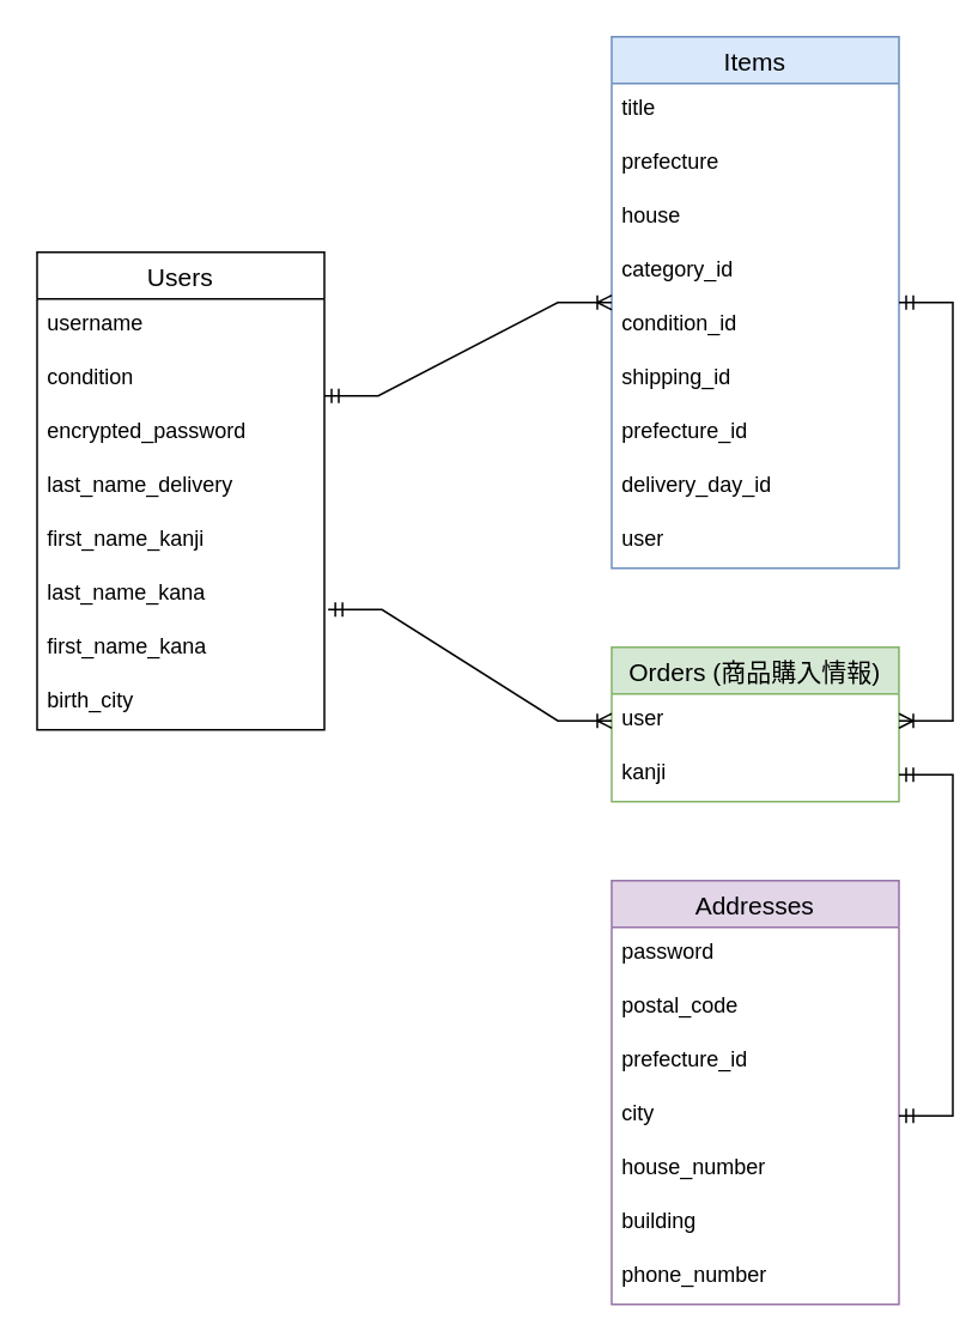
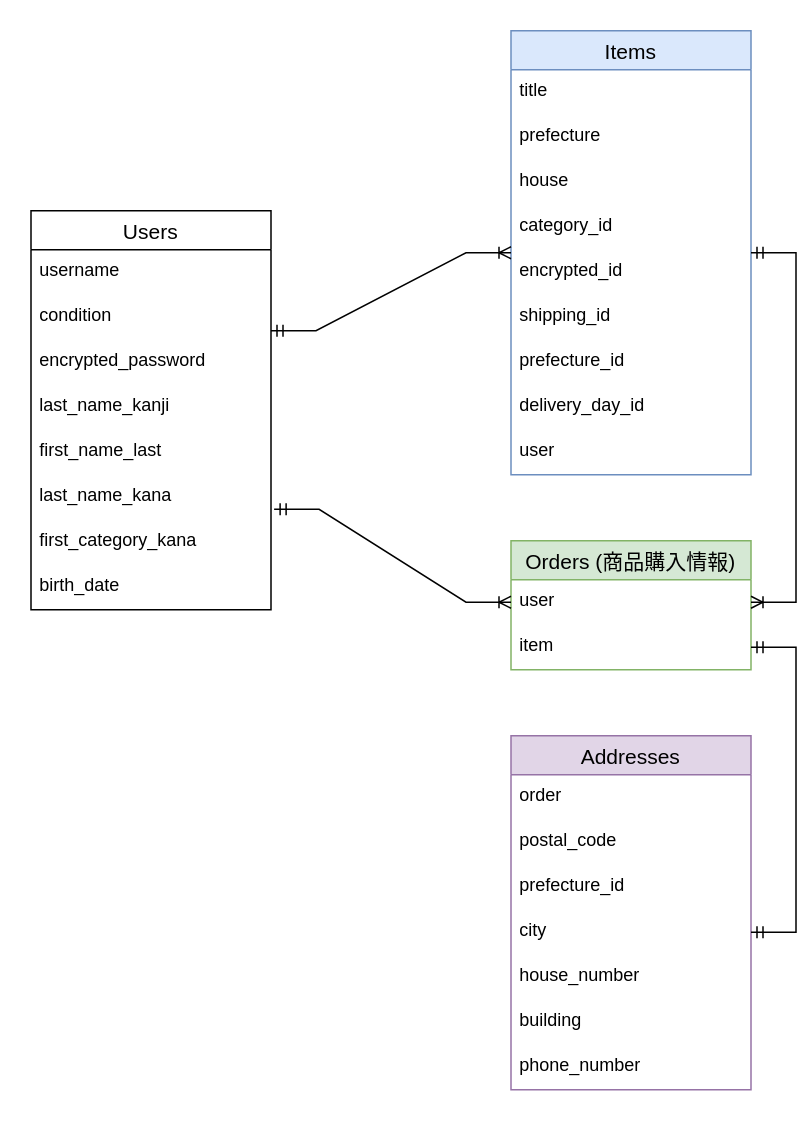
- <mxCell id="16" value="condition_id" style="text;strokeColor=none;fillColor=none;spacingLeft=4;spacingRight=4;overflow=hidden;rotatable=0;points=[[0,0.5],[1,0.5]];portConstraint=eastwest;fontSize=12;fontFamily=Helvetica;fontColor=default;" parent="11" vertex="1"><mxGeometry y="146" width="160" height="30" as="geometry" /></mxCell>
+ <mxCell id="16" value="encrypted_id" style="text;strokeColor=none;fillColor=none;spacingLeft=4;spacingRight=4;overflow=hidden;rotatable=0;points=[[0,0.5],[1,0.5]];portConstraint=eastwest;fontSize=12;fontFamily=Helvetica;fontColor=default;" parent="11" vertex="1"><mxGeometry y="146" width="160" height="30" as="geometry" /></mxCell>
- <mxCell id="6" value="last_name_delivery" style="text;strokeColor=none;fillColor=none;spacingLeft=4;spacingRight=4;overflow=hidden;rotatable=0;points=[[0,0.5],[1,0.5]];portConstraint=eastwest;fontSize=12;fontFamily=Helvetica;fontColor=default;" parent="2" vertex="1"><mxGeometry y="116" width="160" height="30" as="geometry" /></mxCell>
+ <mxCell id="6" value="last_name_kanji" style="text;strokeColor=none;fillColor=none;spacingLeft=4;spacingRight=4;overflow=hidden;rotatable=0;points=[[0,0.5],[1,0.5]];portConstraint=eastwest;fontSize=12;fontFamily=Helvetica;fontColor=default;" parent="2" vertex="1"><mxGeometry y="116" width="160" height="30" as="geometry" /></mxCell>
- <mxCell id="7" value="first_name_kanji" style="text;strokeColor=none;fillColor=none;spacingLeft=4;spacingRight=4;overflow=hidden;rotatable=0;points=[[0,0.5],[1,0.5]];portConstraint=eastwest;fontSize=12;fontFamily=Helvetica;fontColor=default;" parent="2" vertex="1"><mxGeometry y="146" width="160" height="30" as="geometry" /></mxCell>
+ <mxCell id="7" value="first_name_last" style="text;strokeColor=none;fillColor=none;spacingLeft=4;spacingRight=4;overflow=hidden;rotatable=0;points=[[0,0.5],[1,0.5]];portConstraint=eastwest;fontSize=12;fontFamily=Helvetica;fontColor=default;" parent="2" vertex="1"><mxGeometry y="146" width="160" height="30" as="geometry" /></mxCell>
- <mxCell id="9" value="first_name_kana" style="text;strokeColor=none;fillColor=none;spacingLeft=4;spacingRight=4;overflow=hidden;rotatable=0;points=[[0,0.5],[1,0.5]];portConstraint=eastwest;fontSize=12;fontFamily=Helvetica;fontColor=default;" parent="2" vertex="1"><mxGeometry y="206" width="160" height="30" as="geometry" /></mxCell>
+ <mxCell id="9" value="first_category_kana" style="text;strokeColor=none;fillColor=none;spacingLeft=4;spacingRight=4;overflow=hidden;rotatable=0;points=[[0,0.5],[1,0.5]];portConstraint=eastwest;fontSize=12;fontFamily=Helvetica;fontColor=default;" parent="2" vertex="1"><mxGeometry y="206" width="160" height="30" as="geometry" /></mxCell>
- <mxCell id="10" value="birth_city" style="text;strokeColor=none;fillColor=none;spacingLeft=4;spacingRight=4;overflow=hidden;rotatable=0;points=[[0,0.5],[1,0.5]];portConstraint=eastwest;fontSize=12;fontFamily=Helvetica;fontColor=default;" parent="2" vertex="1"><mxGeometry y="236" width="160" height="30" as="geometry" /></mxCell>
+ <mxCell id="10" value="birth_date" style="text;strokeColor=none;fillColor=none;spacingLeft=4;spacingRight=4;overflow=hidden;rotatable=0;points=[[0,0.5],[1,0.5]];portConstraint=eastwest;fontSize=12;fontFamily=Helvetica;fontColor=default;" parent="2" vertex="1"><mxGeometry y="236" width="160" height="30" as="geometry" /></mxCell>
- <mxCell id="23" value="kanji" style="text;strokeColor=none;fillColor=none;spacingLeft=4;spacingRight=4;overflow=hidden;rotatable=0;points=[[0,0.5],[1,0.5]];portConstraint=eastwest;fontSize=12;" parent="21" vertex="1"><mxGeometry y="56" width="160" height="30" as="geometry" /></mxCell>
+ <mxCell id="23" value="item" style="text;strokeColor=none;fillColor=none;spacingLeft=4;spacingRight=4;overflow=hidden;rotatable=0;points=[[0,0.5],[1,0.5]];portConstraint=eastwest;fontSize=12;" parent="21" vertex="1"><mxGeometry y="56" width="160" height="30" as="geometry" /></mxCell>
- <mxCell id="25" value="password" style="text;strokeColor=none;fillColor=none;spacingLeft=4;spacingRight=4;overflow=hidden;rotatable=0;points=[[0,0.5],[1,0.5]];portConstraint=eastwest;fontSize=12;fontFamily=Helvetica;fontColor=default;" parent="24" vertex="1"><mxGeometry y="26" width="160" height="30" as="geometry" /></mxCell>
+ <mxCell id="25" value="order" style="text;strokeColor=none;fillColor=none;spacingLeft=4;spacingRight=4;overflow=hidden;rotatable=0;points=[[0,0.5],[1,0.5]];portConstraint=eastwest;fontSize=12;fontFamily=Helvetica;fontColor=default;" parent="24" vertex="1"><mxGeometry y="26" width="160" height="30" as="geometry" /></mxCell>
